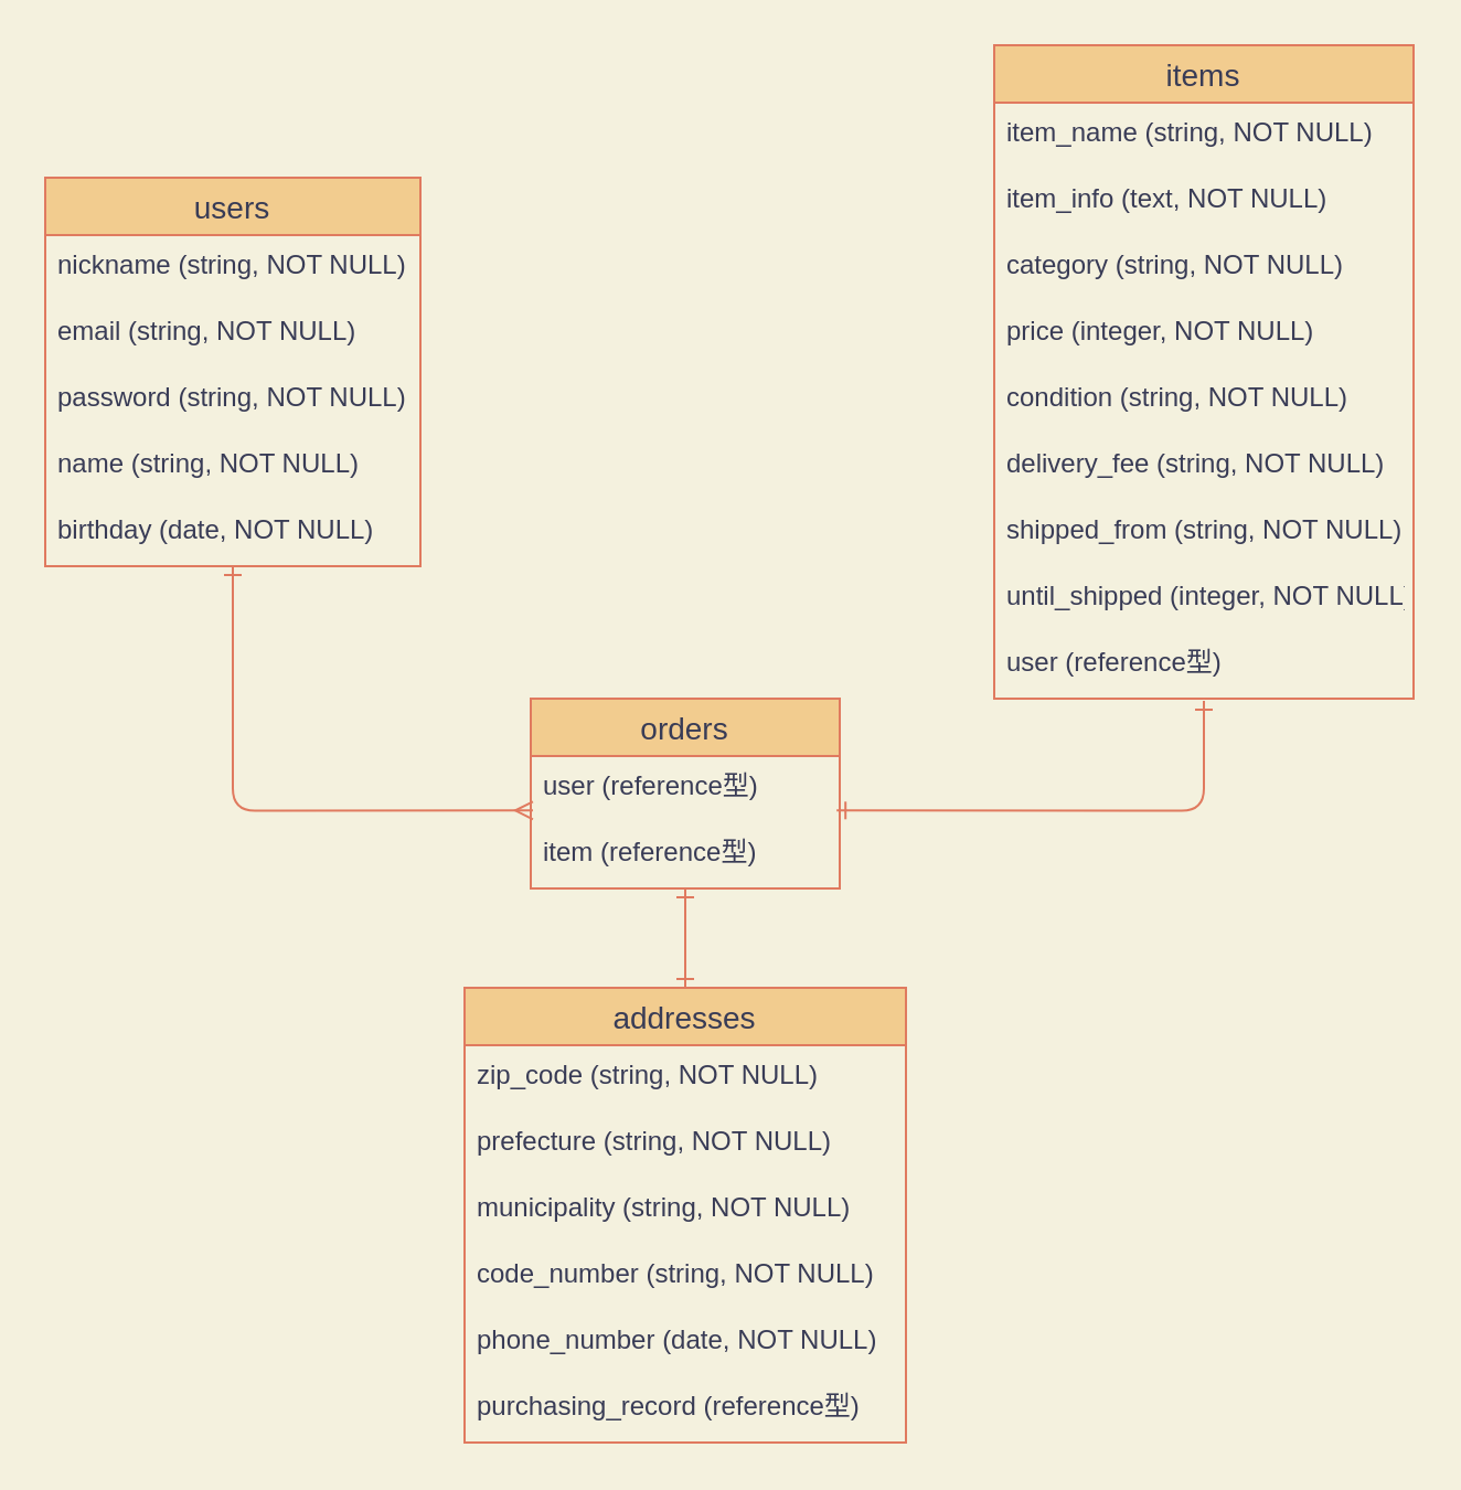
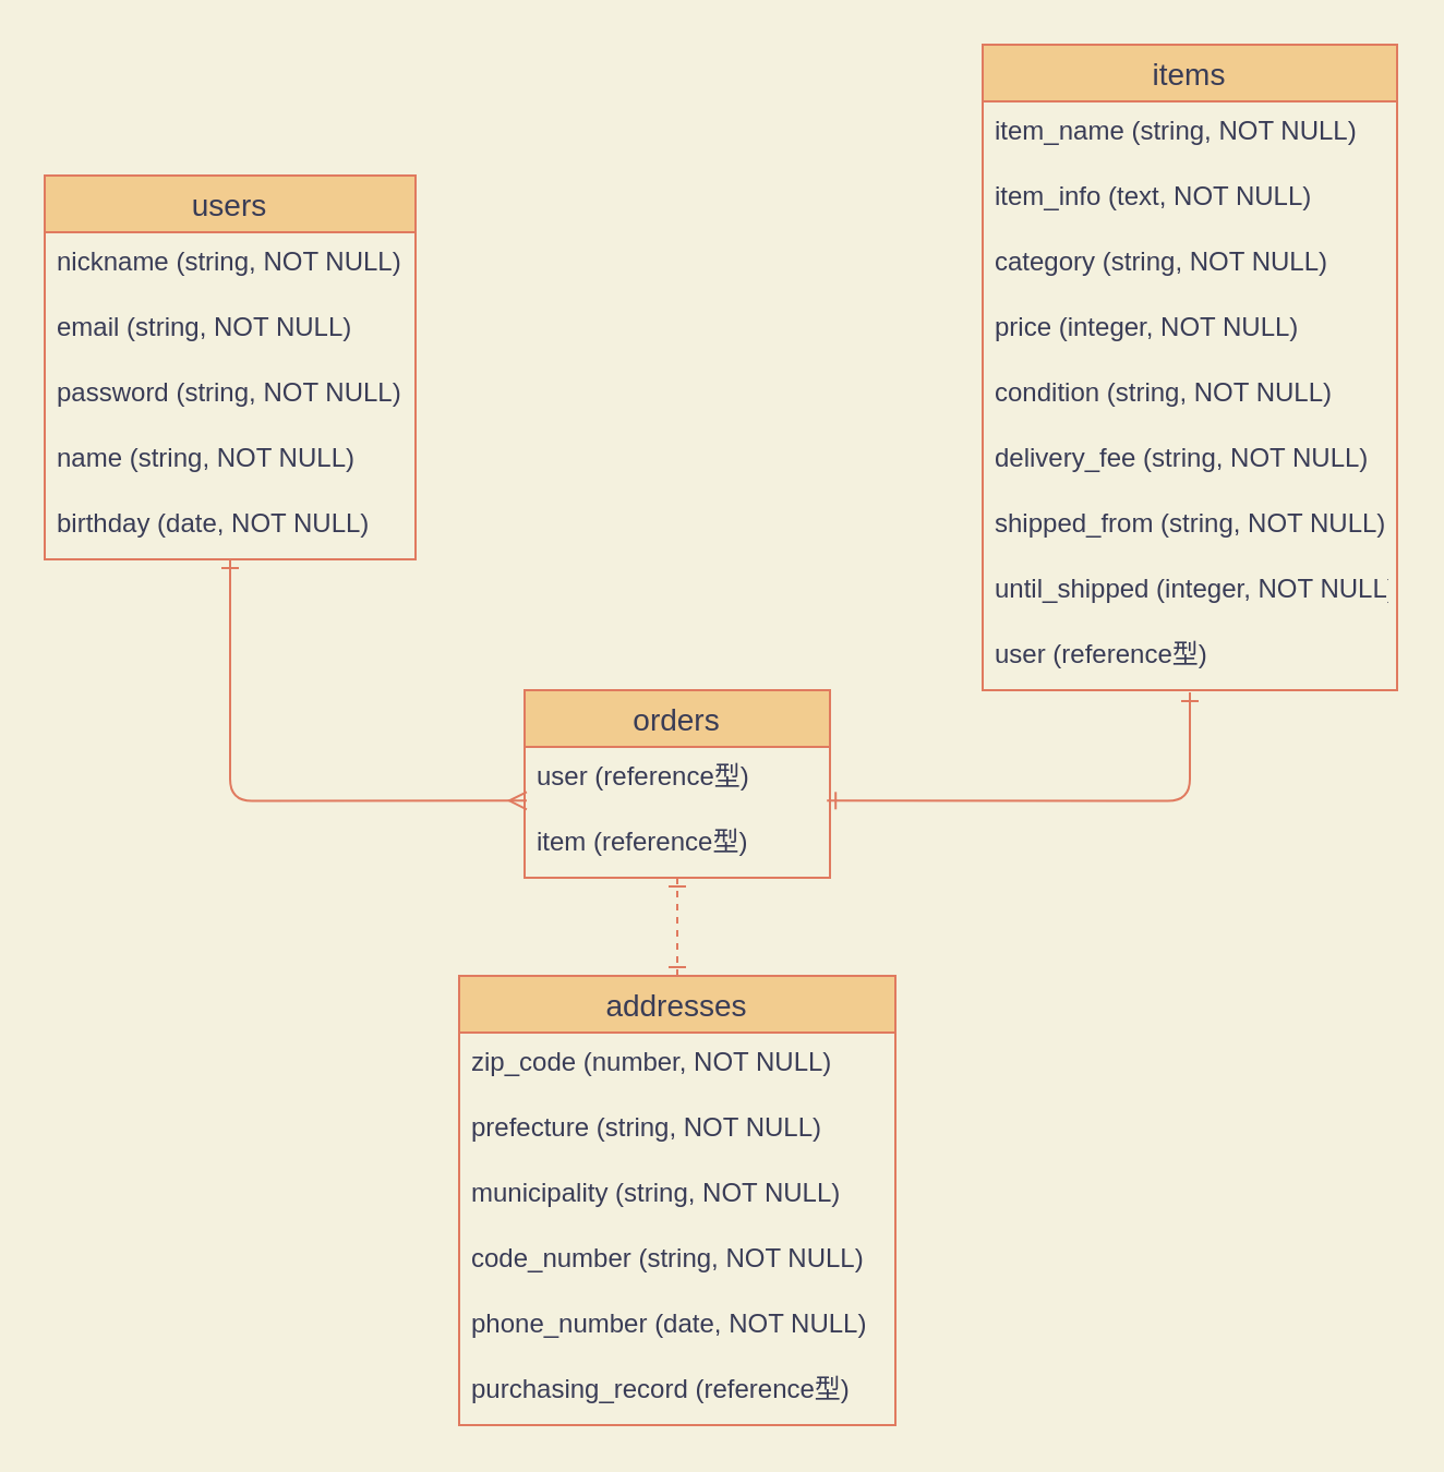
- <mxCell id="20" value="" style="fontSize=12;html=1;endArrow=ERone;startArrow=ERone;startFill=0;endFill=0;exitX=0.5;exitY=0;exitDx=0;exitDy=0;labelBackgroundColor=#F4F1DE;strokeColor=#E07A5F;fontColor=#393C56;" edge="1" parent="1" source="24" target="23"><mxGeometry width="100" height="100" relative="1" as="geometry"><mxPoint x="320" y="560" as="sourcePoint" /><mxPoint x="328.68" y="515.34" as="targetPoint" /></mxGeometry></mxCell>
+ <mxCell id="20" value="" style="fontSize=12;html=1;endArrow=ERone;startArrow=ERone;startFill=0;endFill=0;exitX=0.5;exitY=0;exitDx=0;exitDy=0;labelBackgroundColor=#F4F1DE;strokeColor=#E07A5F;fontColor=#393C56;dashed=1;" edge="1" parent="1" source="24" target="23"><mxGeometry width="100" height="100" relative="1" as="geometry"><mxPoint x="320" y="560" as="sourcePoint" /><mxPoint x="328.68" y="515.34" as="targetPoint" /></mxGeometry></mxCell>
- <mxCell id="25" value="zip_code (string, NOT NULL)" style="text;strokeColor=none;fillColor=none;spacingLeft=4;spacingRight=4;overflow=hidden;rotatable=0;points=[[0,0.5],[1,0.5]];portConstraint=eastwest;fontSize=12;fontColor=#393C56;" vertex="1" parent="24"><mxGeometry y="26" width="200" height="30" as="geometry" /></mxCell>
+ <mxCell id="25" value="zip_code (number, NOT NULL)" style="text;strokeColor=none;fillColor=none;spacingLeft=4;spacingRight=4;overflow=hidden;rotatable=0;points=[[0,0.5],[1,0.5]];portConstraint=eastwest;fontSize=12;fontColor=#393C56;" vertex="1" parent="24"><mxGeometry y="26" width="200" height="30" as="geometry" /></mxCell>
